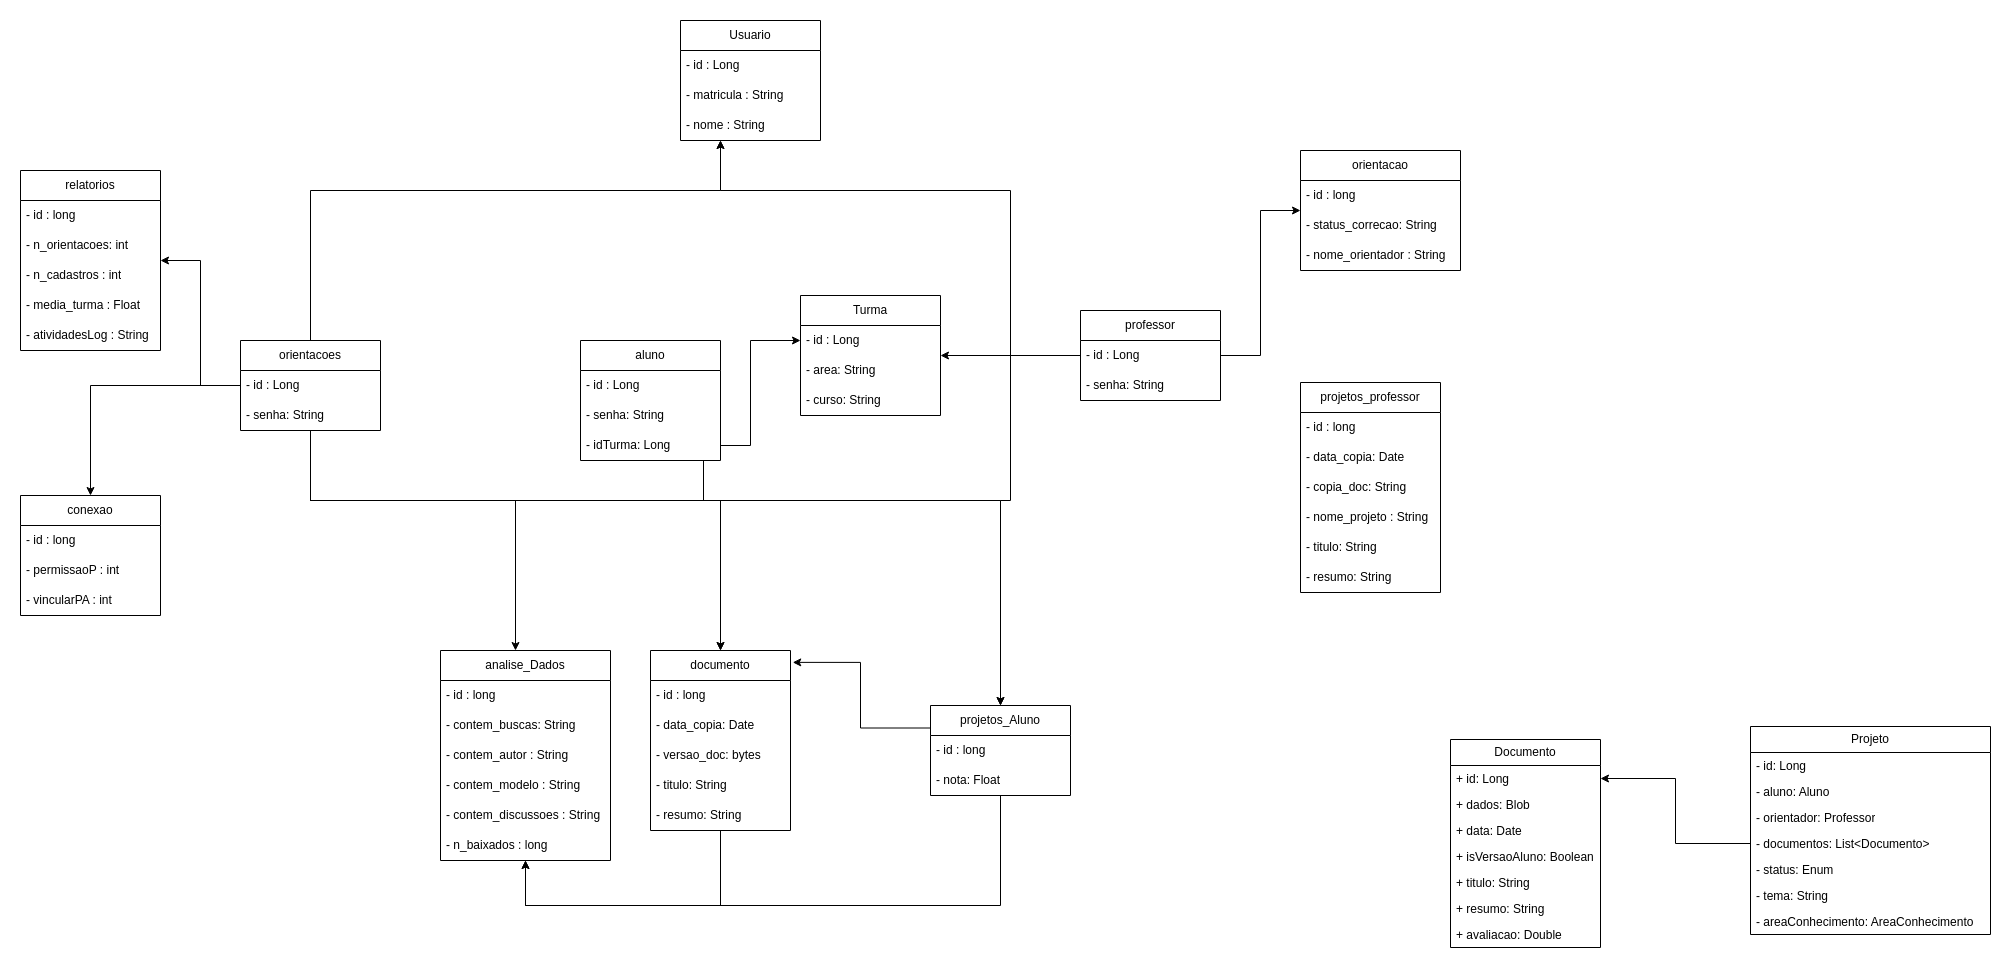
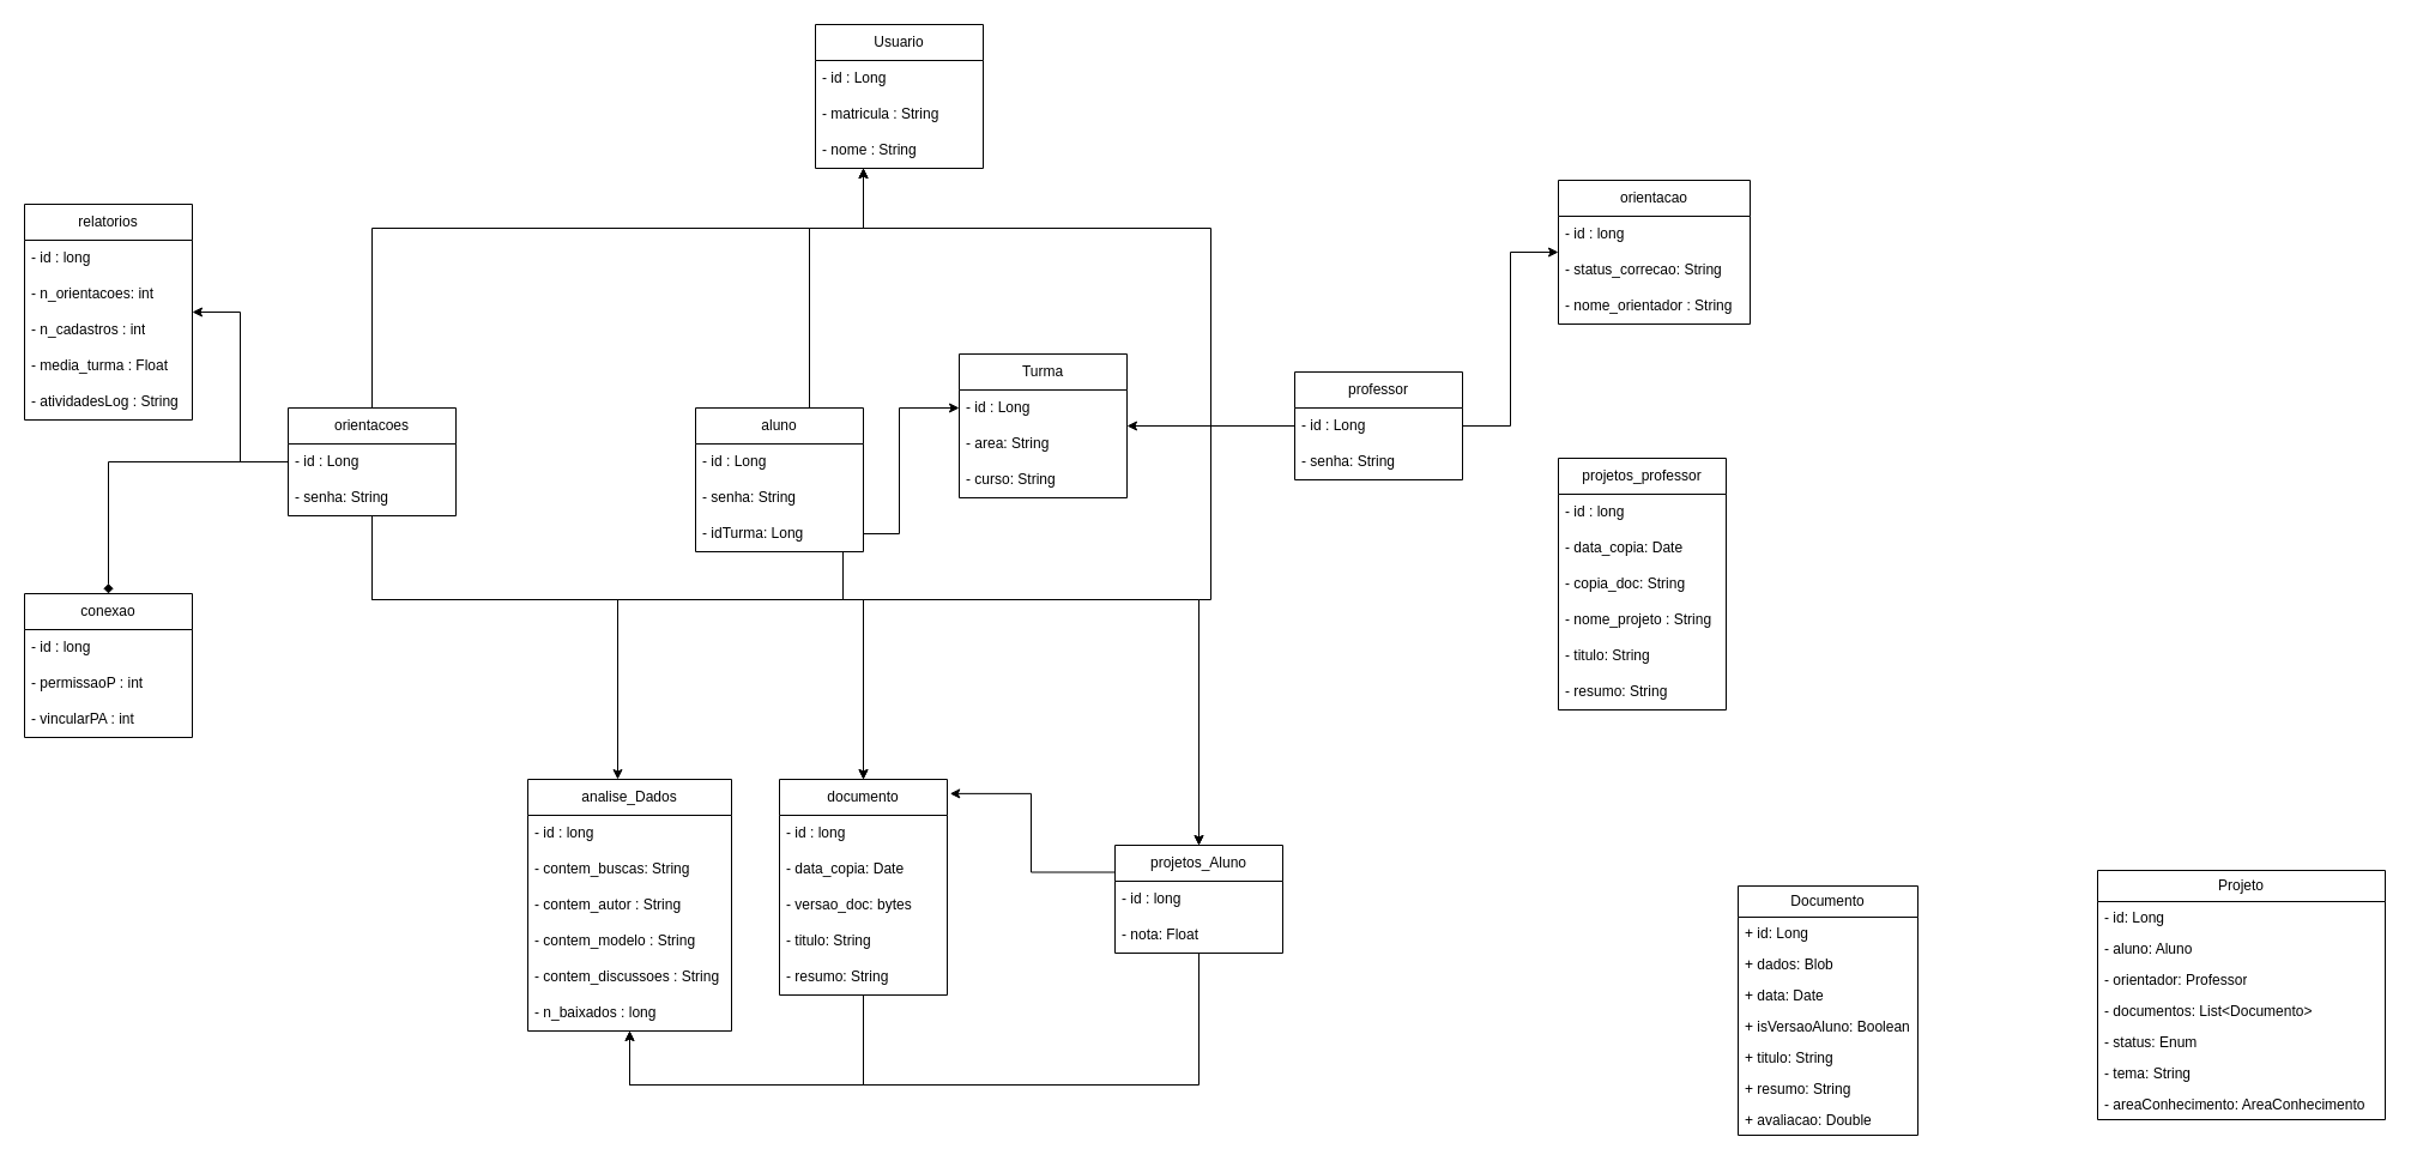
+ <mxCell id="53" style="edgeStyle=orthogonalEdgeStyle;rounded=0;orthogonalLoop=1;jettySize=auto;html=1;exitX=0.5;exitY=0;exitDx=0;exitDy=0;" parent="1" source="10" target="2" edge="1"><mxGeometry relative="1" as="geometry"><mxPoint x="720" y="260" as="sourcePoint" /><mxPoint x="1217" y="346" as="targetPoint" /><Array as="points"><mxPoint x="675" y="190" /><mxPoint x="720" y="190" /></Array></mxGeometry></mxCell>
- <mxCell id="65" style="edgeStyle=orthogonalEdgeStyle;rounded=0;orthogonalLoop=1;jettySize=auto;html=1;exitX=0;exitY=0.5;exitDx=0;exitDy=0;entryX=0.5;entryY=0;entryDx=0;entryDy=0;" parent="1" source="6" target="61" edge="1"><mxGeometry relative="1" as="geometry"><mxPoint x="500" y="395" as="sourcePoint" /><mxPoint x="390" y="275" as="targetPoint" /></mxGeometry></mxCell>
+ <mxCell id="65" style="edgeStyle=orthogonalEdgeStyle;rounded=0;orthogonalLoop=1;jettySize=auto;html=1;exitX=0;exitY=0.5;exitDx=0;exitDy=0;entryX=0.5;entryY=0;entryDx=0;entryDy=0;endArrow=diamond;" parent="1" source="6" target="61" edge="1"><mxGeometry relative="1" as="geometry"><mxPoint x="500" y="395" as="sourcePoint" /><mxPoint x="390" y="275" as="targetPoint" /></mxGeometry></mxCell>
- <mxCell id="89" style="edgeStyle=orthogonalEdgeStyle;rounded=0;orthogonalLoop=1;jettySize=auto;html=1;exitX=0;exitY=0.5;exitDx=0;exitDy=0;entryX=1;entryY=0.5;entryDx=0;entryDy=0;startArrow=none;startFill=0;" edge="1" parent="1" source="77" target="82"><mxGeometry relative="1" as="geometry" /></mxCell>
